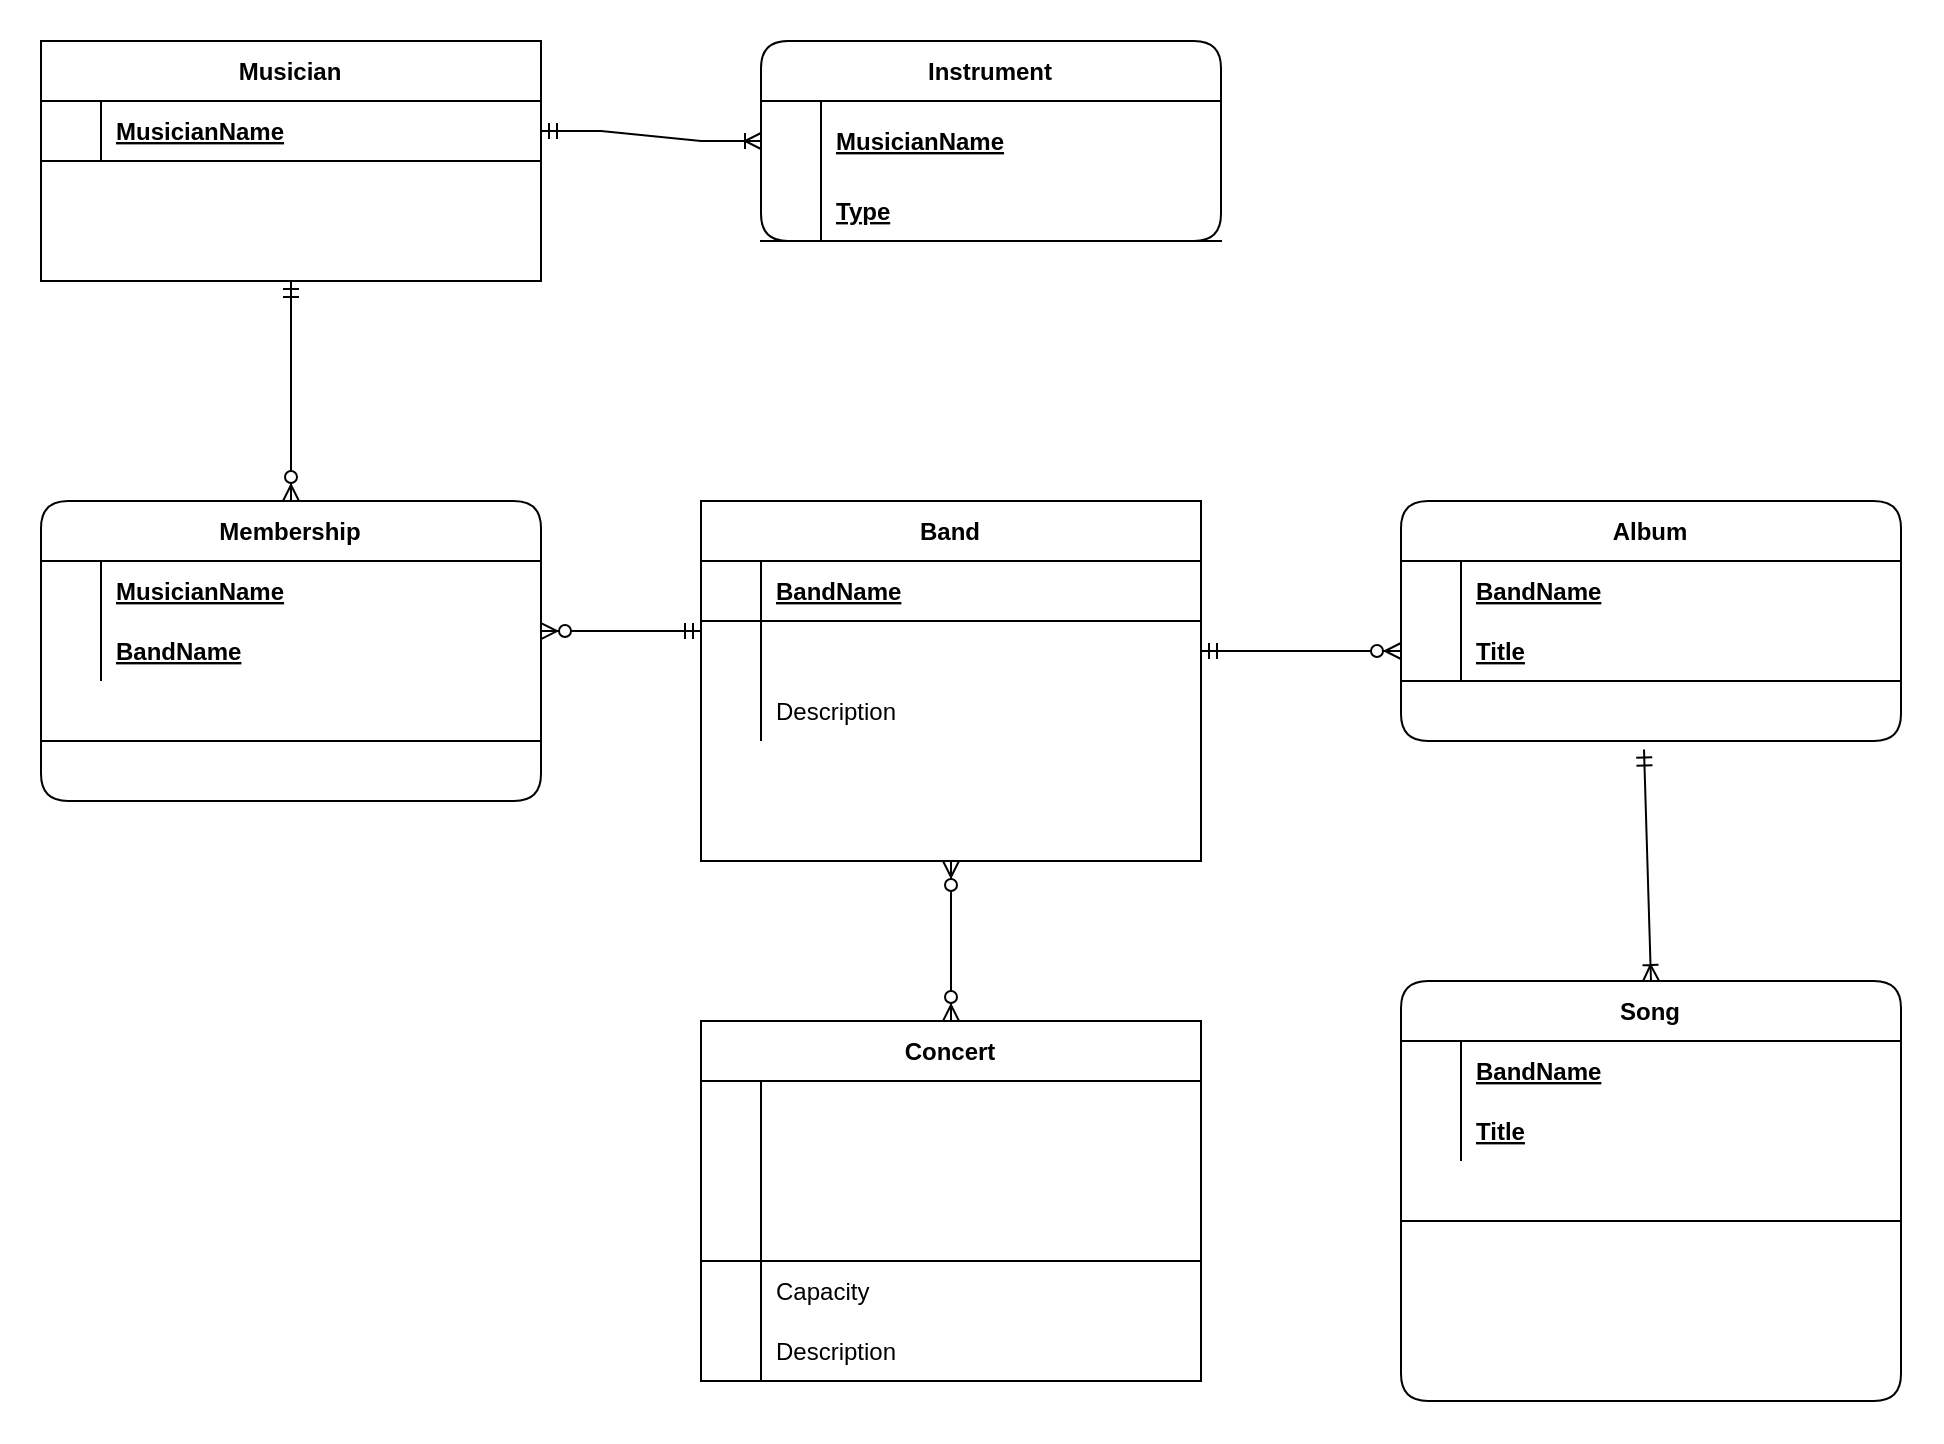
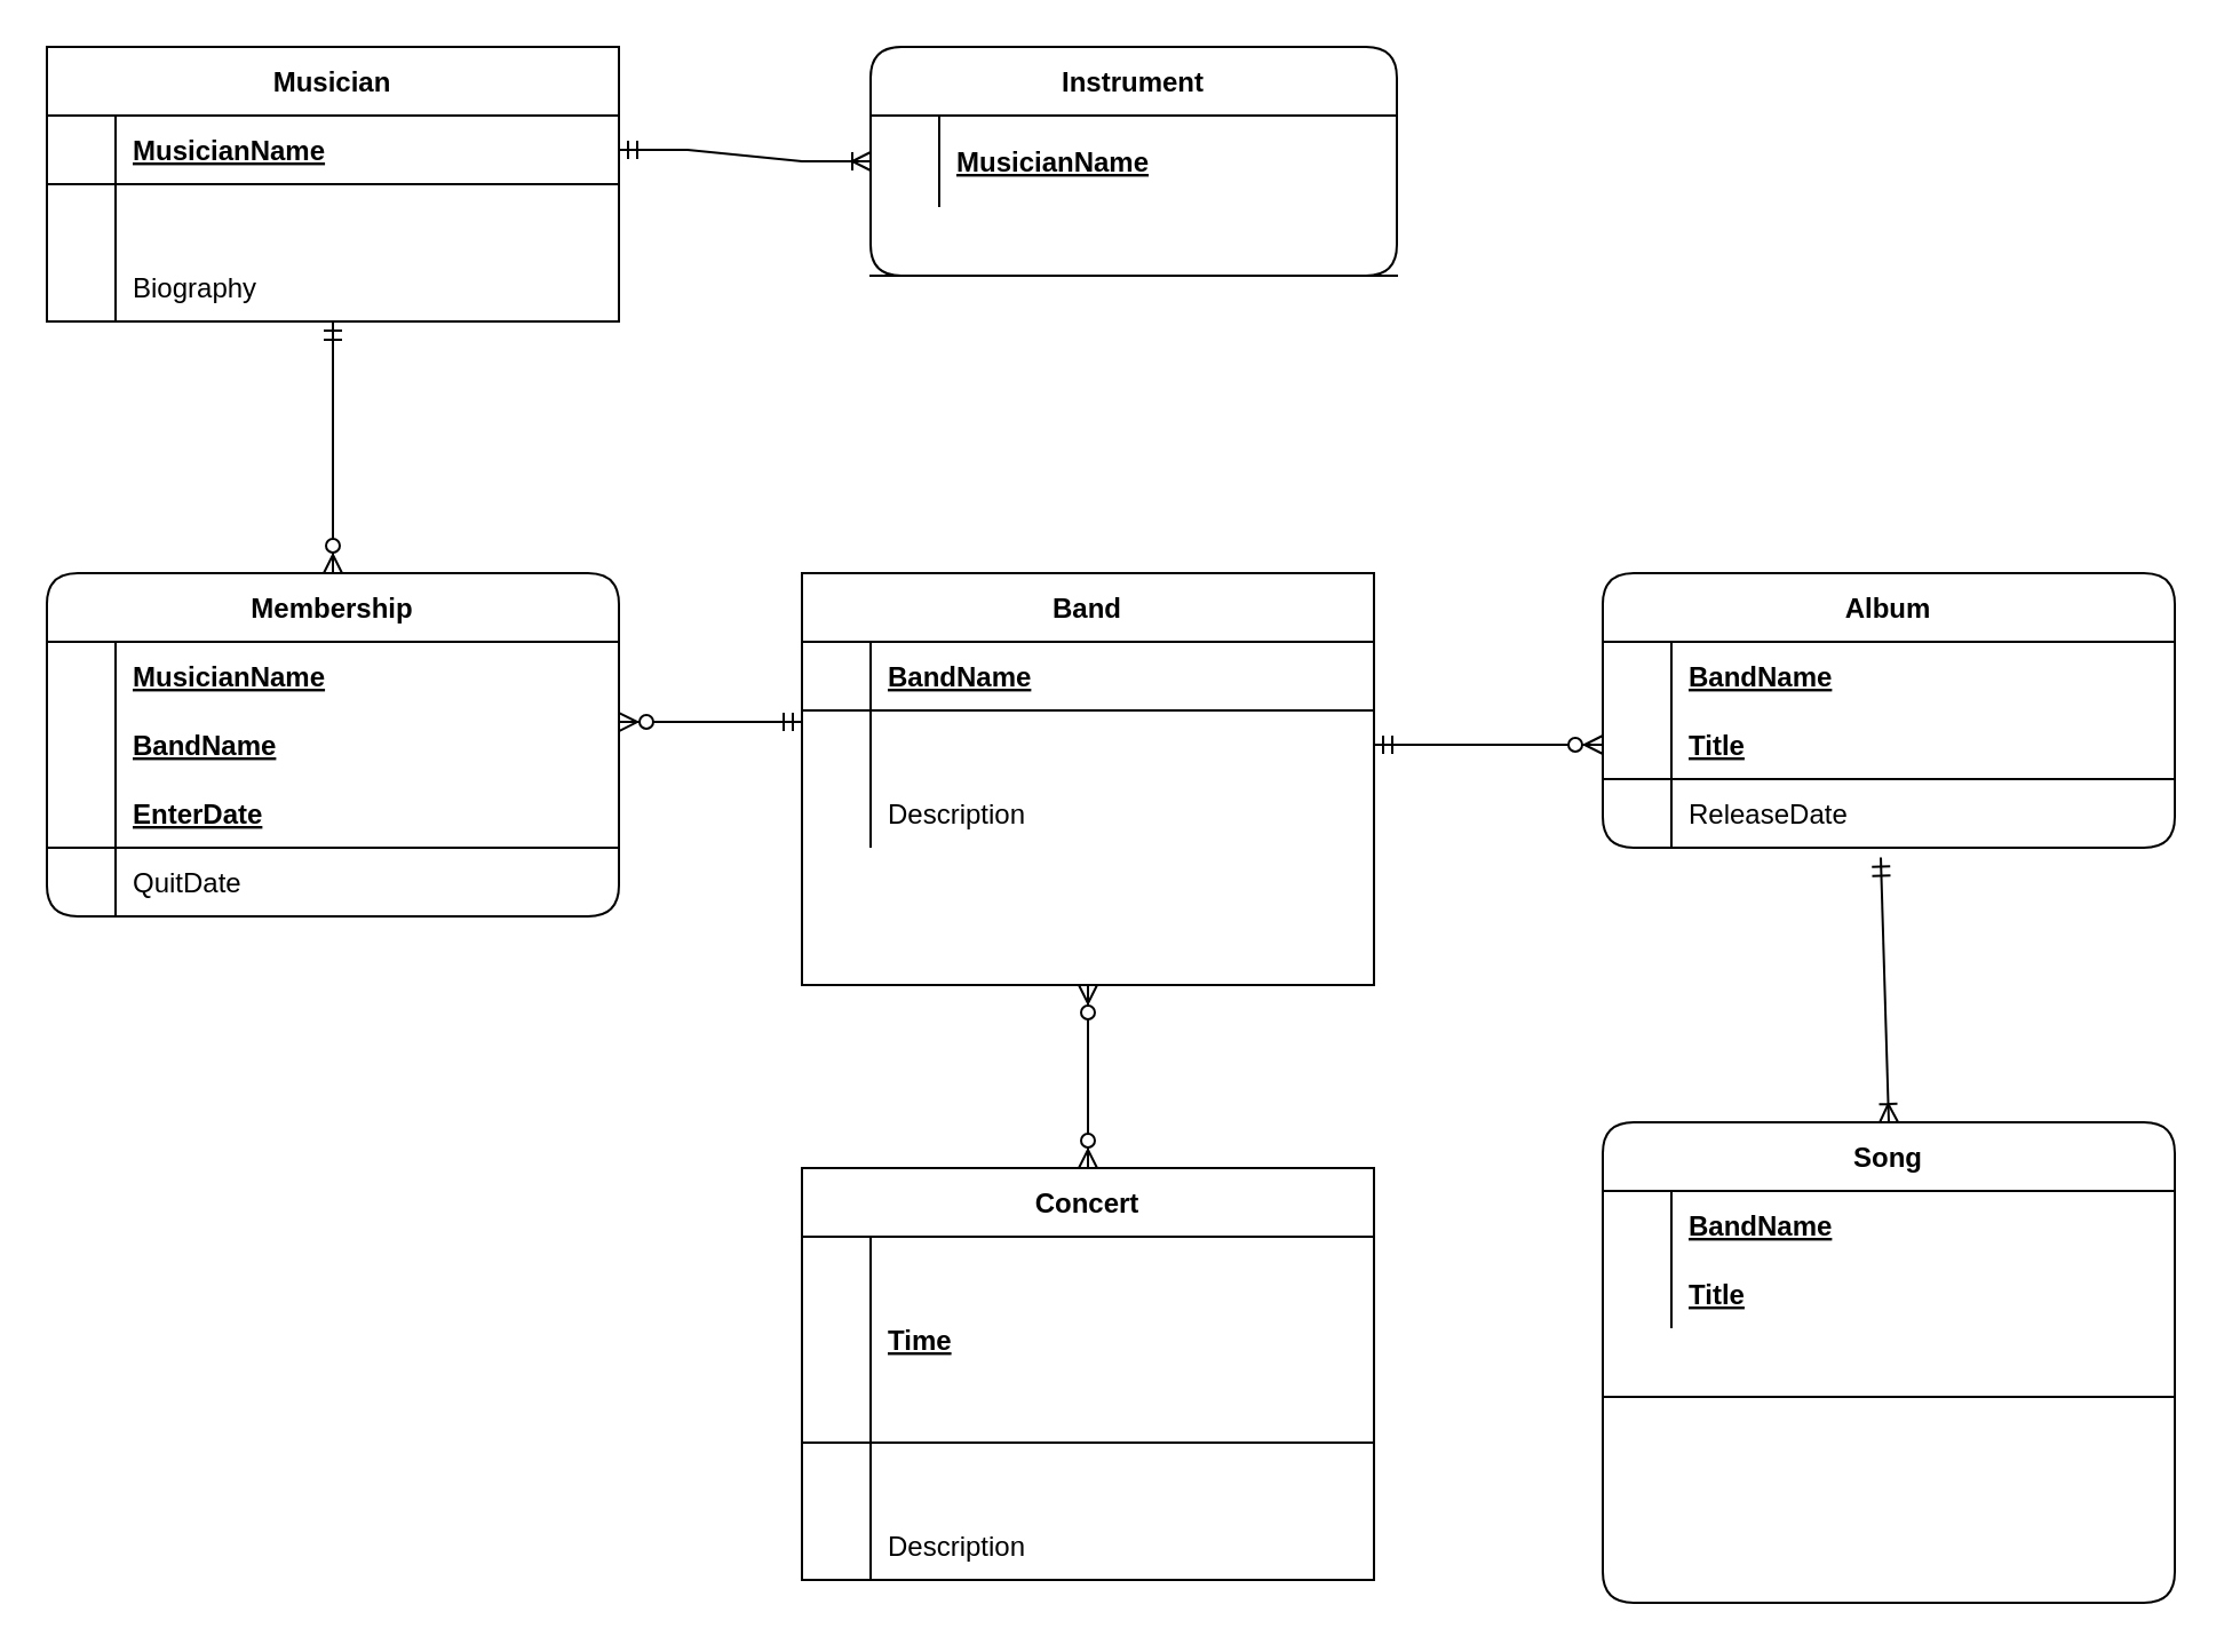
- <mxCell id="8" value="Type" style="shape=partialRectangle;overflow=hidden;connectable=0;fillColor=none;top=0;left=0;bottom=0;right=0;align=left;spacingLeft=6;fontStyle=5;" parent="6" vertex="1"><mxGeometry x="30" width="200" height="30" as="geometry"><mxRectangle width="200" height="30" as="alternateBounds" /></mxGeometry></mxCell>
+ <mxCell id="30" value="Biography" style="shape=partialRectangle;overflow=hidden;connectable=0;fillColor=none;top=0;left=0;bottom=0;right=0;align=left;spacingLeft=6;" parent="28" vertex="1"><mxGeometry x="30" width="220" height="30" as="geometry"><mxRectangle width="220" height="30" as="alternateBounds" /></mxGeometry></mxCell>
+ <mxCell id="18" value="EnterDate" style="shape=partialRectangle;overflow=hidden;connectable=0;fillColor=none;top=0;left=0;bottom=0;right=0;align=left;spacingLeft=6;fontStyle=5;" parent="16" vertex="1"><mxGeometry x="30" width="220" height="30" as="geometry"><mxRectangle width="220" height="30" as="alternateBounds" /></mxGeometry></mxCell>
+ <mxCell id="56" value="ReleaseDate" style="shape=partialRectangle;overflow=hidden;connectable=0;fillColor=none;top=0;left=0;bottom=0;right=0;align=left;spacingLeft=6;" parent="54" vertex="1"><mxGeometry x="30" width="220" height="30" as="geometry"><mxRectangle width="220" height="30" as="alternateBounds" /></mxGeometry></mxCell>
+ <mxCell id="21" value="QuitDate" style="shape=partialRectangle;overflow=hidden;connectable=0;fillColor=none;top=0;left=0;bottom=0;right=0;align=left;spacingLeft=6;" parent="19" vertex="1"><mxGeometry x="30" width="220" height="30" as="geometry"><mxRectangle width="220" height="30" as="alternateBounds" /></mxGeometry></mxCell>
+ <mxCell id="79" value="Time" style="shape=partialRectangle;overflow=hidden;connectable=0;fillColor=none;top=0;left=0;bottom=0;right=0;align=left;spacingLeft=6;fontStyle=5;" parent="77" vertex="1"><mxGeometry x="30" width="220" height="30" as="geometry"><mxRectangle width="220" height="30" as="alternateBounds" /></mxGeometry></mxCell>
- <mxCell id="84" value="Capacity" style="shape=partialRectangle;overflow=hidden;connectable=0;fillColor=none;top=0;left=0;bottom=0;right=0;align=left;spacingLeft=6;" parent="82" vertex="1"><mxGeometry x="30" width="220" height="30" as="geometry"><mxRectangle width="220" height="30" as="alternateBounds" /></mxGeometry></mxCell>
